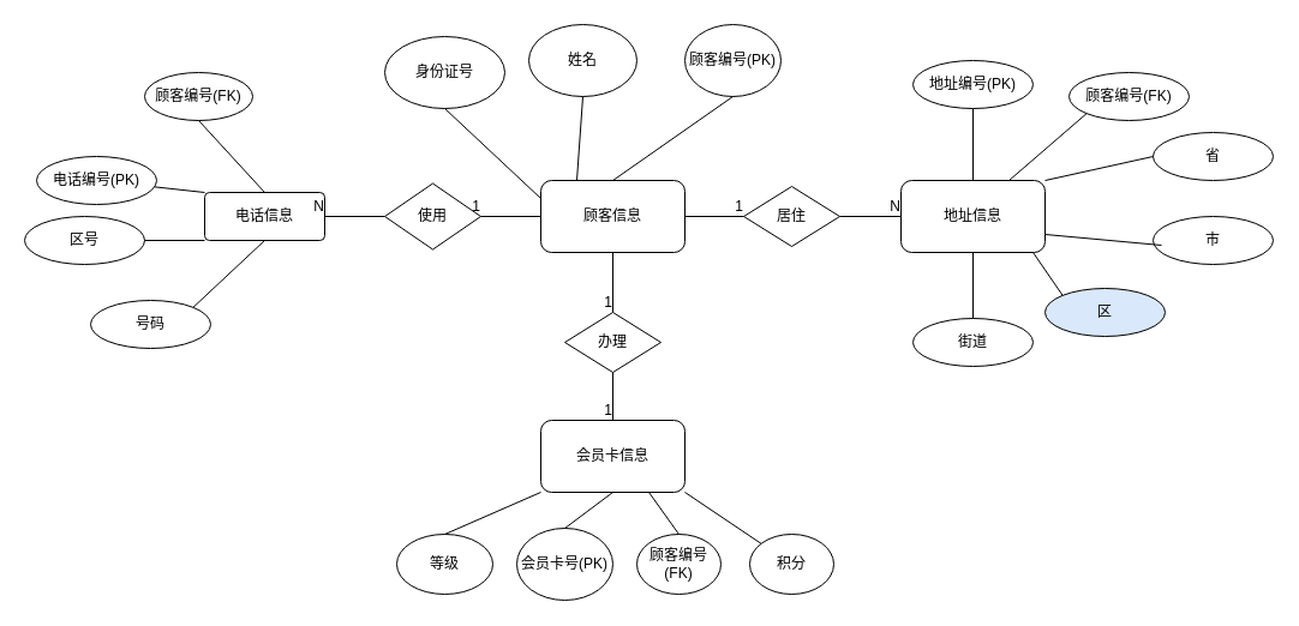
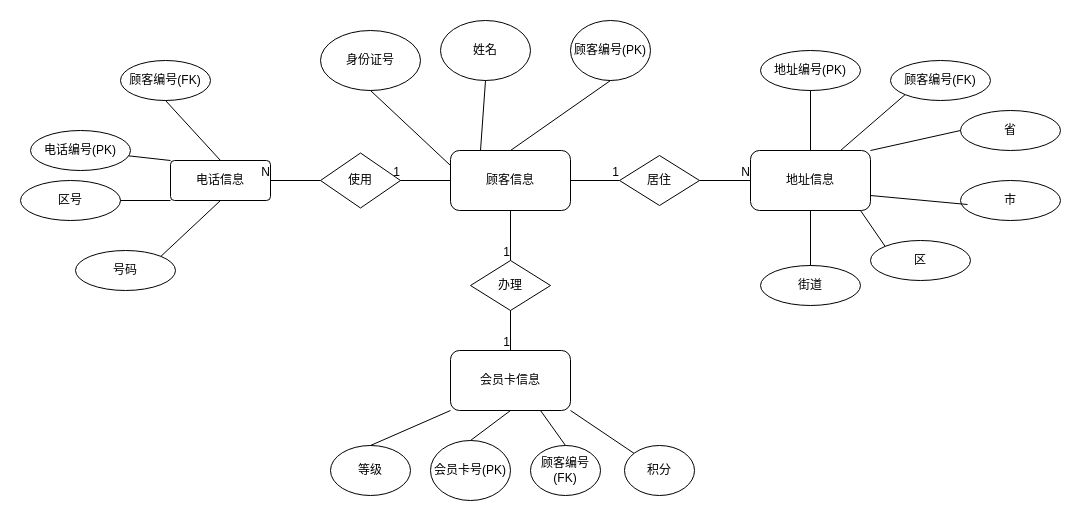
- <mxCell id="28" value="区" style="ellipse;whiteSpace=wrap;html=1;align=center;fillColor=#dae8fc;" vertex="1" parent="1"><mxGeometry x="870" y="240" width="100" height="40" as="geometry" /></mxCell>
+ <mxCell id="28" value="区" style="ellipse;whiteSpace=wrap;html=1;align=center;" vertex="1" parent="1"><mxGeometry x="870" y="240" width="100" height="40" as="geometry" /></mxCell>
